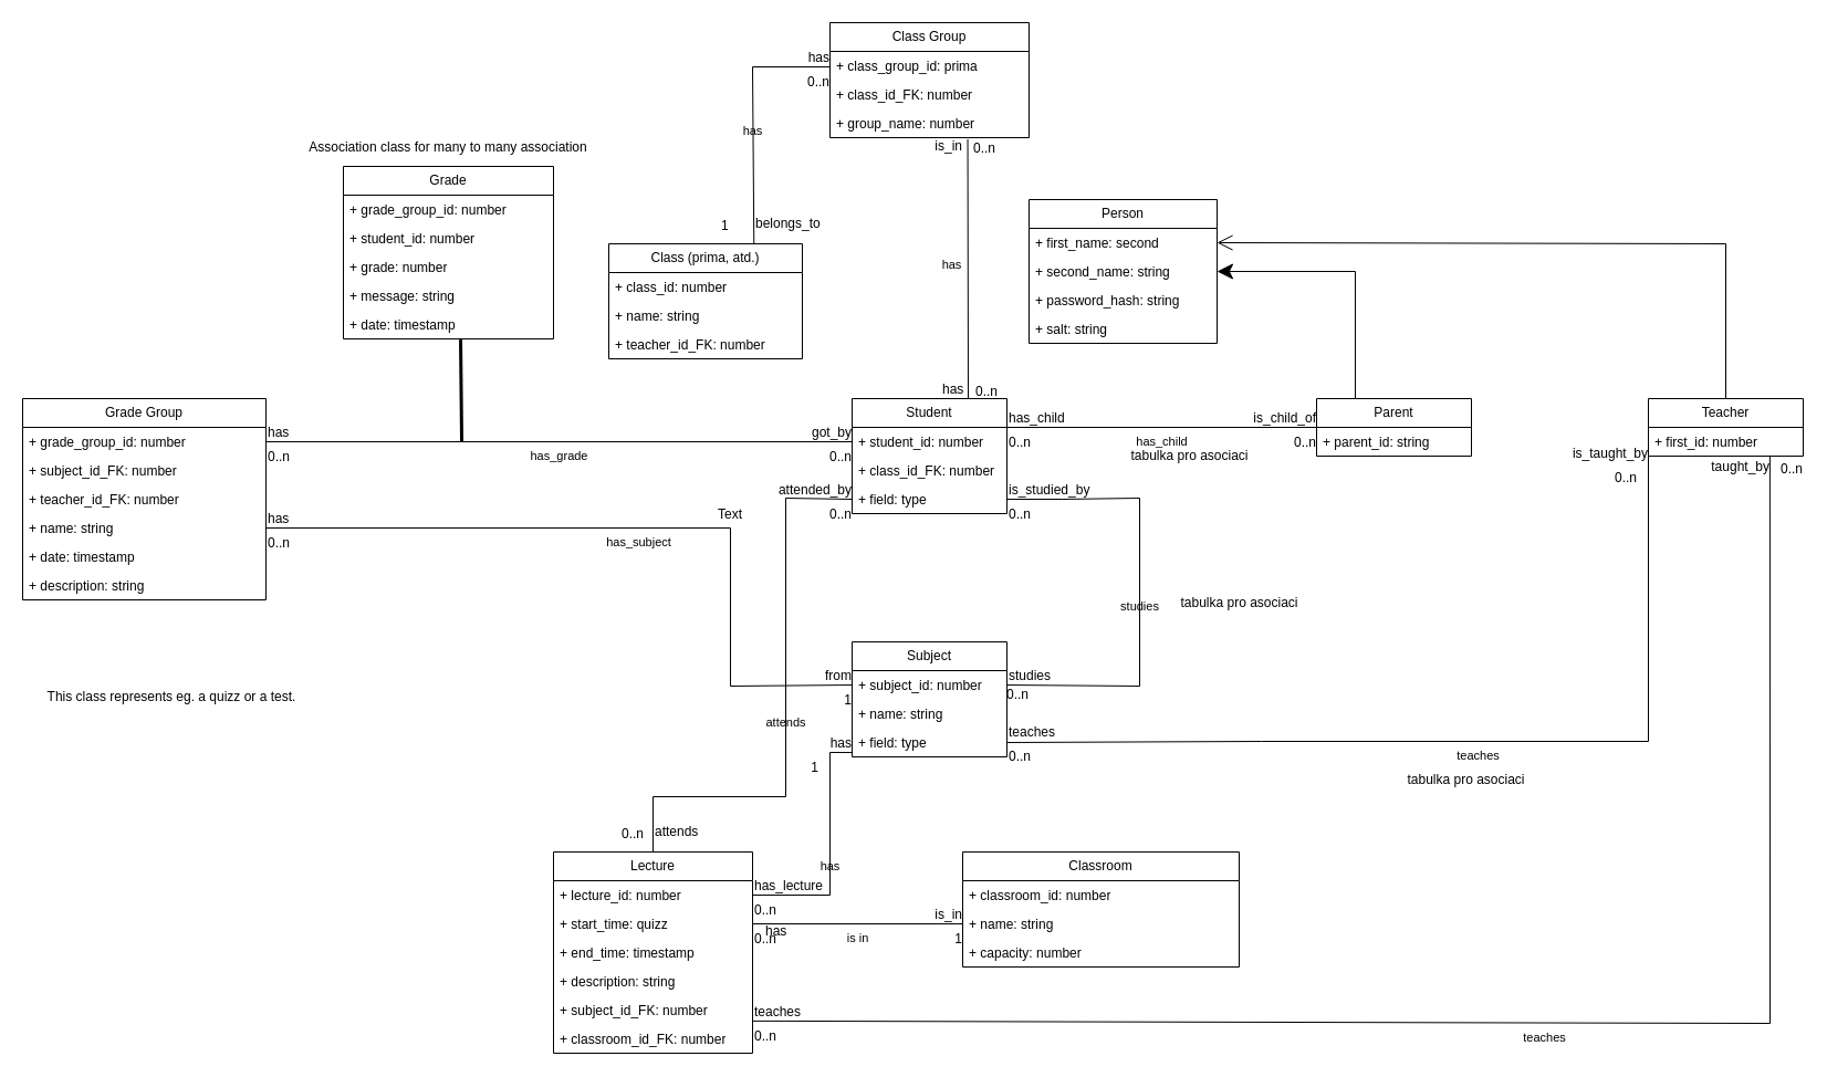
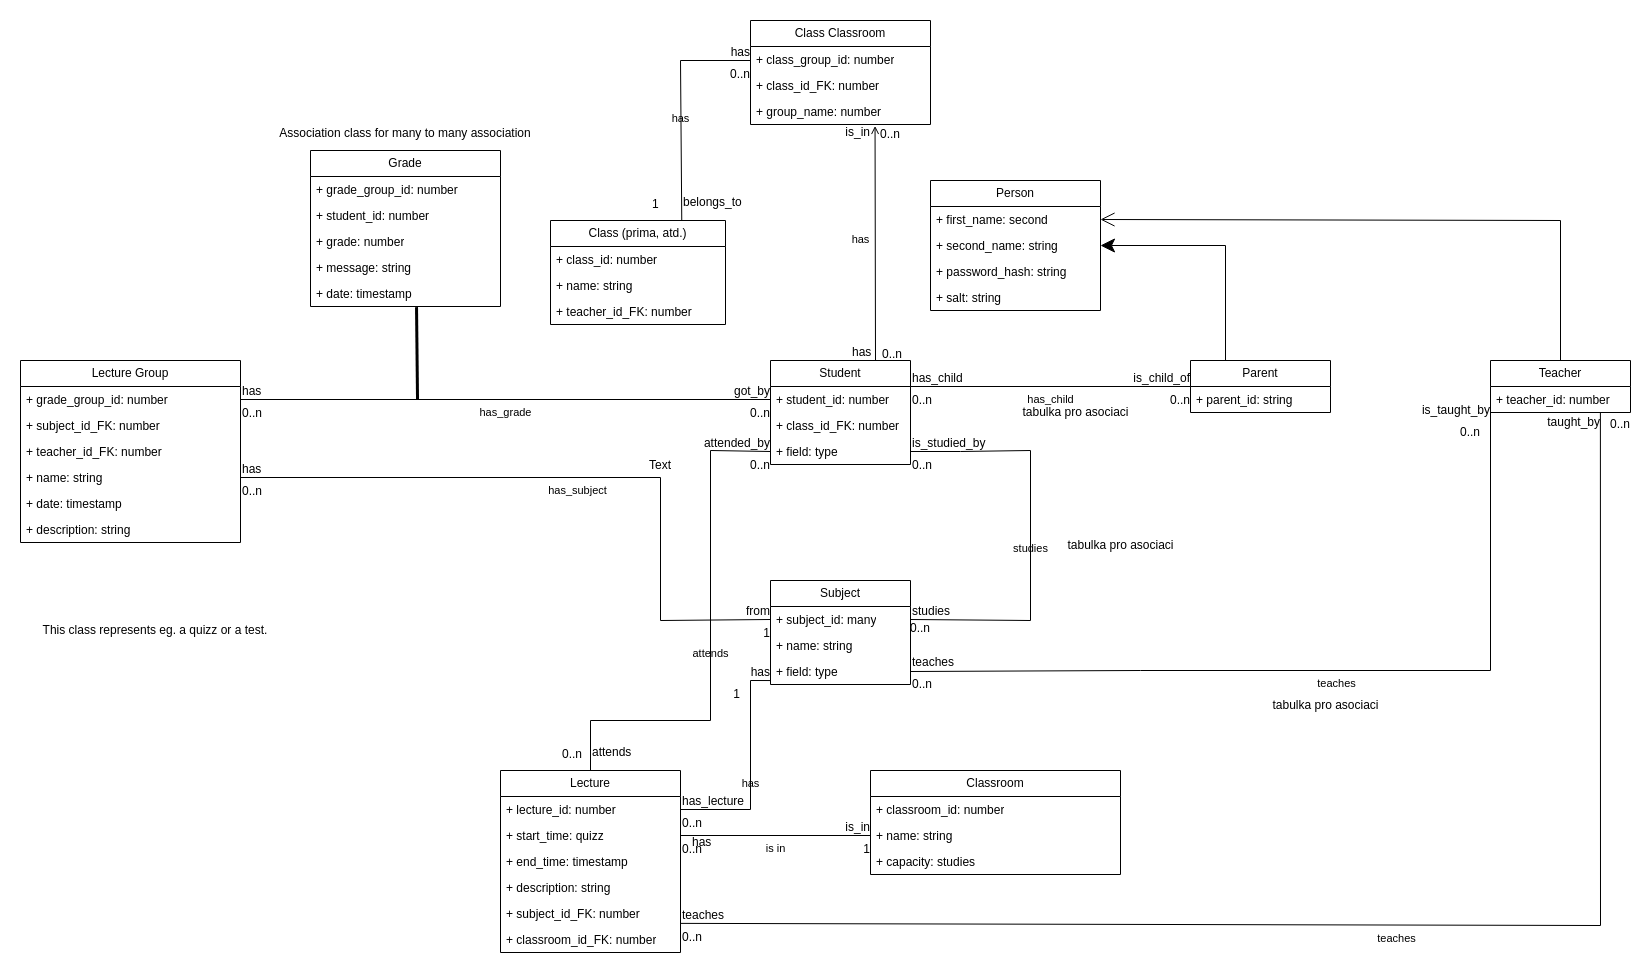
- <mxCell id="103" value="Class Group" style="swimlane;fontStyle=0;childLayout=stackLayout;horizontal=1;startSize=26;fillColor=none;horizontalStack=0;resizeParent=1;resizeParentMax=0;resizeLast=0;collapsible=1;marginBottom=0;whiteSpace=wrap;html=1;" parent="1" vertex="1"><mxGeometry x="750" y="20" width="180" height="104" as="geometry" /></mxCell>
+ <mxCell id="103" value="Class Classroom" style="swimlane;fontStyle=0;childLayout=stackLayout;horizontal=1;startSize=26;fillColor=none;horizontalStack=0;resizeParent=1;resizeParentMax=0;resizeLast=0;collapsible=1;marginBottom=0;whiteSpace=wrap;html=1;" parent="1" vertex="1"><mxGeometry x="750" y="20" width="180" height="104" as="geometry" /></mxCell>
- <mxCell id="104" value="+ class_group_id: prima" style="text;strokeColor=none;fillColor=none;align=left;verticalAlign=top;spacingLeft=4;spacingRight=4;overflow=hidden;rotatable=0;points=[[0,0.5],[1,0.5]];portConstraint=eastwest;whiteSpace=wrap;html=1;" parent="103" vertex="1"><mxGeometry y="26" width="180" height="26" as="geometry" /></mxCell>
+ <mxCell id="104" value="+ class_group_id: number" style="text;strokeColor=none;fillColor=none;align=left;verticalAlign=top;spacingLeft=4;spacingRight=4;overflow=hidden;rotatable=0;points=[[0,0.5],[1,0.5]];portConstraint=eastwest;whiteSpace=wrap;html=1;" parent="103" vertex="1"><mxGeometry y="26" width="180" height="26" as="geometry" /></mxCell>
- <mxCell id="107" value="has" style="endArrow=none;html=1;rounded=0;align=center;verticalAlign=top;endFill=0;labelBackgroundColor=none;exitX=0.75;exitY=0;exitDx=0;exitDy=0;entryX=0.692;entryY=1.056;entryDx=0;entryDy=0;entryPerimeter=0;" parent="1" source="2" target="106" edge="1"><mxGeometry x="0.146" y="15" relative="1" as="geometry"><mxPoint x="720" y="170" as="sourcePoint" /><mxPoint x="875" y="98" as="targetPoint" /><mxPoint as="offset" /></mxGeometry></mxCell>
+ <mxCell id="107" value="has" style="endArrow=open;html=1;rounded=0;align=center;verticalAlign=top;endFill=0;labelBackgroundColor=none;exitX=0.75;exitY=0;exitDx=0;exitDy=0;entryX=0.692;entryY=1.056;entryDx=0;entryDy=0;entryPerimeter=0;" parent="1" source="2" target="106" edge="1"><mxGeometry x="0.146" y="15" relative="1" as="geometry"><mxPoint x="720" y="170" as="sourcePoint" /><mxPoint x="875" y="98" as="targetPoint" /><mxPoint as="offset" /></mxGeometry></mxCell>
- <mxCell id="36" value="Grade Group" style="swimlane;fontStyle=0;childLayout=stackLayout;horizontal=1;startSize=26;fillColor=none;horizontalStack=0;resizeParent=1;resizeParentMax=0;resizeLast=0;collapsible=1;marginBottom=0;whiteSpace=wrap;html=1;" parent="1" vertex="1"><mxGeometry x="20" y="360" width="220" height="182" as="geometry" /></mxCell>
+ <mxCell id="36" value="Lecture Group" style="swimlane;fontStyle=0;childLayout=stackLayout;horizontal=1;startSize=26;fillColor=none;horizontalStack=0;resizeParent=1;resizeParentMax=0;resizeLast=0;collapsible=1;marginBottom=0;whiteSpace=wrap;html=1;" parent="1" vertex="1"><mxGeometry x="20" y="360" width="220" height="182" as="geometry" /></mxCell>
- <mxCell id="7" value="+ first_id: number" style="text;strokeColor=none;fillColor=none;align=left;verticalAlign=top;spacingLeft=4;spacingRight=4;overflow=hidden;rotatable=0;points=[[0,0.5],[1,0.5]];portConstraint=eastwest;whiteSpace=wrap;html=1;" parent="6" vertex="1"><mxGeometry y="26" width="140" height="26" as="geometry" /></mxCell>
+ <mxCell id="7" value="+ teacher_id: number" style="text;strokeColor=none;fillColor=none;align=left;verticalAlign=top;spacingLeft=4;spacingRight=4;overflow=hidden;rotatable=0;points=[[0,0.5],[1,0.5]];portConstraint=eastwest;whiteSpace=wrap;html=1;" parent="6" vertex="1"><mxGeometry y="26" width="140" height="26" as="geometry" /></mxCell>
- <mxCell id="11" value="+ subject_id: number" style="text;strokeColor=none;fillColor=none;align=left;verticalAlign=top;spacingLeft=4;spacingRight=4;overflow=hidden;rotatable=0;points=[[0,0.5],[1,0.5]];portConstraint=eastwest;whiteSpace=wrap;html=1;" parent="10" vertex="1"><mxGeometry y="26" width="140" height="26" as="geometry" /></mxCell>
+ <mxCell id="11" value="+ subject_id: many" style="text;strokeColor=none;fillColor=none;align=left;verticalAlign=top;spacingLeft=4;spacingRight=4;overflow=hidden;rotatable=0;points=[[0,0.5],[1,0.5]];portConstraint=eastwest;whiteSpace=wrap;html=1;" parent="10" vertex="1"><mxGeometry y="26" width="140" height="26" as="geometry" /></mxCell>
- <mxCell id="74" value="+ capacity: number" style="text;strokeColor=none;fillColor=none;align=left;verticalAlign=top;spacingLeft=4;spacingRight=4;overflow=hidden;rotatable=0;points=[[0,0.5],[1,0.5]];portConstraint=eastwest;whiteSpace=wrap;html=1;" parent="71" vertex="1"><mxGeometry y="78" width="250" height="26" as="geometry" /></mxCell>
+ <mxCell id="74" value="+ capacity: studies" style="text;strokeColor=none;fillColor=none;align=left;verticalAlign=top;spacingLeft=4;spacingRight=4;overflow=hidden;rotatable=0;points=[[0,0.5],[1,0.5]];portConstraint=eastwest;whiteSpace=wrap;html=1;" parent="71" vertex="1"><mxGeometry y="78" width="250" height="26" as="geometry" /></mxCell>
